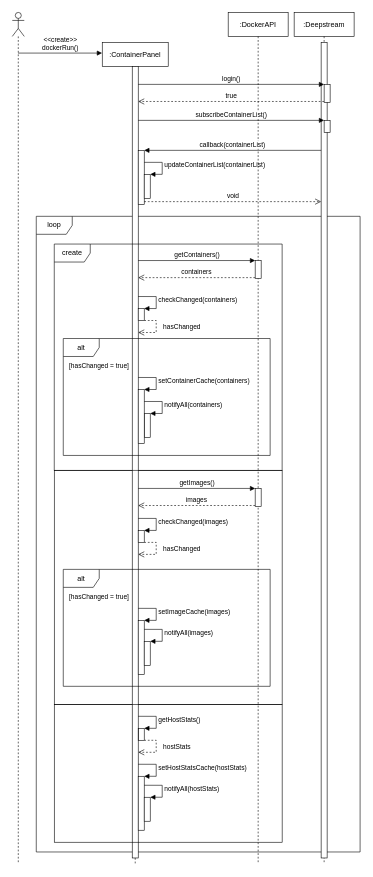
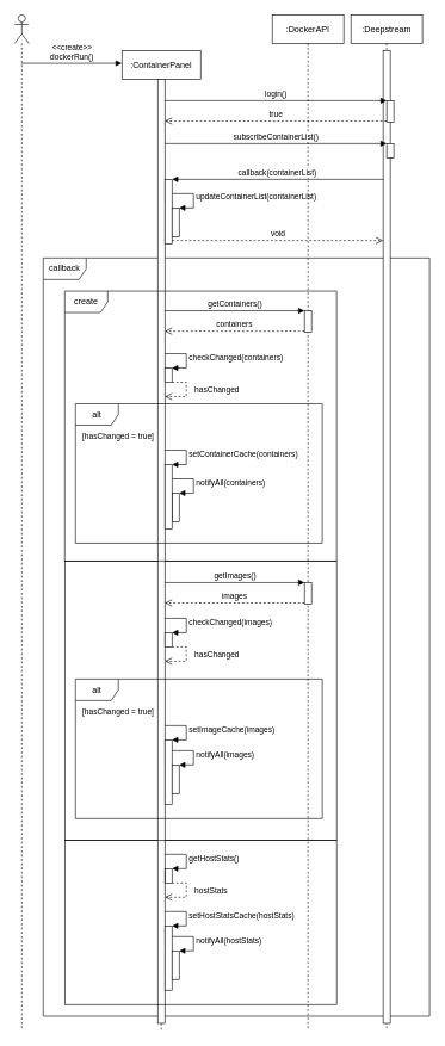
- <mxCell id="3" value="loop" style="shape=umlFrame;whiteSpace=wrap;html=1;" parent="1" vertex="1"><mxGeometry x="60" y="360" width="540" height="1060" as="geometry" /></mxCell>
+ <mxCell id="3" value="callback" style="shape=umlFrame;whiteSpace=wrap;html=1;" parent="1" vertex="1"><mxGeometry x="60" y="360" width="540" height="1060" as="geometry" /></mxCell>
